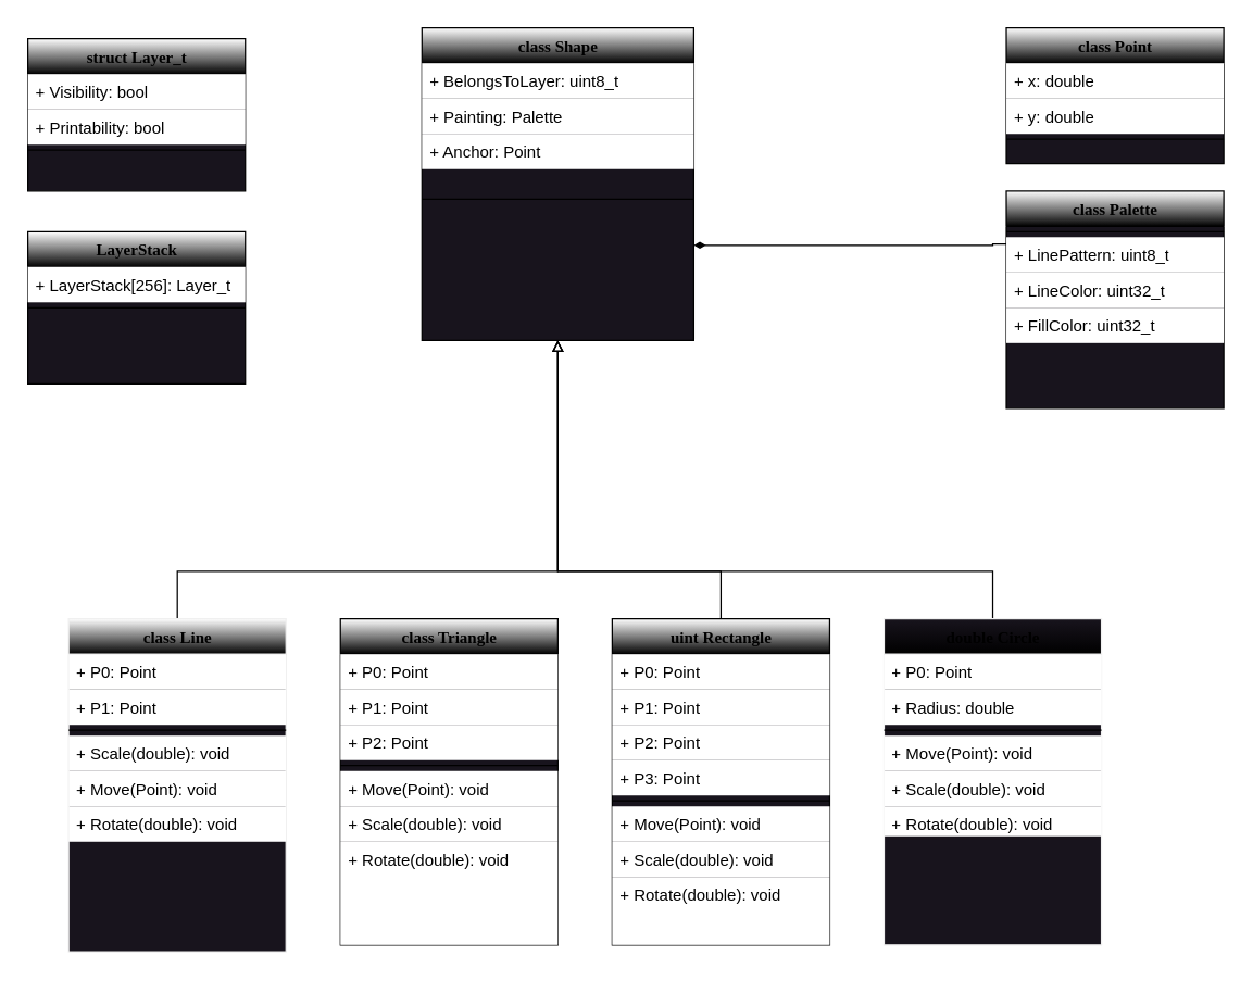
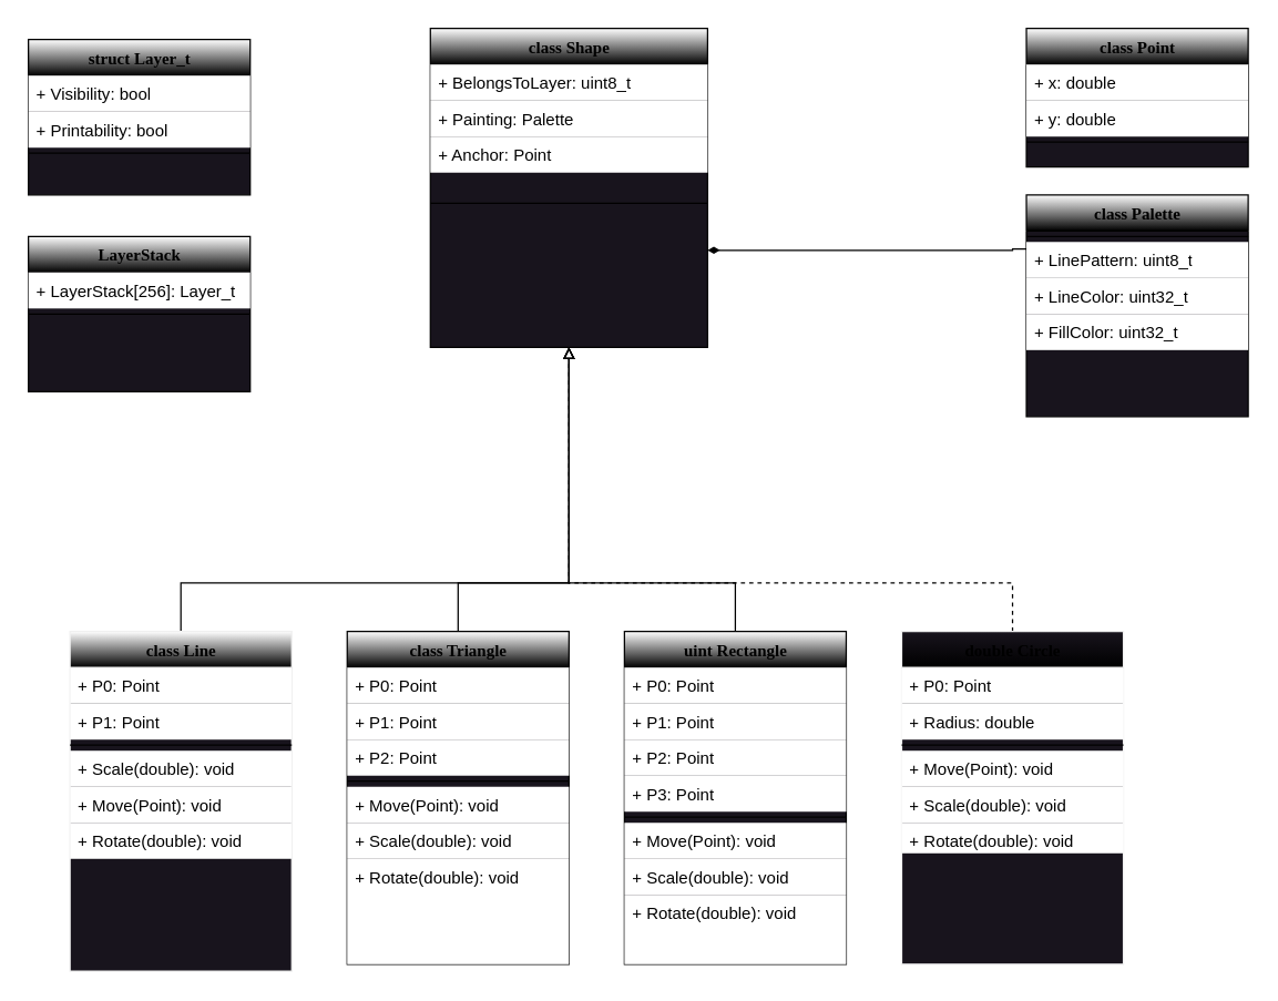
- <mxCell id="19" style="edgeStyle=orthogonalEdgeStyle;rounded=0;orthogonalLoop=1;jettySize=auto;html=1;exitX=0.5;exitY=0;exitDx=0;exitDy=0;endArrow=block;endFill=0;entryX=0.5;entryY=1;entryDx=0;entryDy=0;" parent="1" source="20" target="41" edge="1"><mxGeometry relative="1" as="geometry"><mxPoint x="410" y="350" as="targetPoint" /><Array as="points"><mxPoint x="730" y="420" /><mxPoint x="410" y="420" /></Array></mxGeometry></mxCell>
+ <mxCell id="19" style="edgeStyle=orthogonalEdgeStyle;rounded=0;orthogonalLoop=1;jettySize=auto;html=1;exitX=0.5;exitY=0;exitDx=0;exitDy=0;endArrow=block;endFill=0;entryX=0.5;entryY=1;entryDx=0;entryDy=0;dashed=1;" parent="1" source="20" target="41" edge="1"><mxGeometry relative="1" as="geometry"><mxPoint x="410" y="350" as="targetPoint" /><Array as="points"><mxPoint x="730" y="420" /><mxPoint x="410" y="420" /></Array></mxGeometry></mxCell>
+ <mxCell id="10" style="edgeStyle=orthogonalEdgeStyle;rounded=0;orthogonalLoop=1;jettySize=auto;html=1;exitX=0.5;exitY=0;exitDx=0;exitDy=0;entryX=0.5;entryY=1;entryDx=0;entryDy=0;endArrow=block;endFill=0;" parent="1" source="11" target="41" edge="1"><mxGeometry relative="1" as="geometry"><mxPoint x="410" y="350" as="targetPoint" /><Array as="points"><mxPoint x="330" y="420" /><mxPoint x="410" y="420" /></Array></mxGeometry></mxCell>
